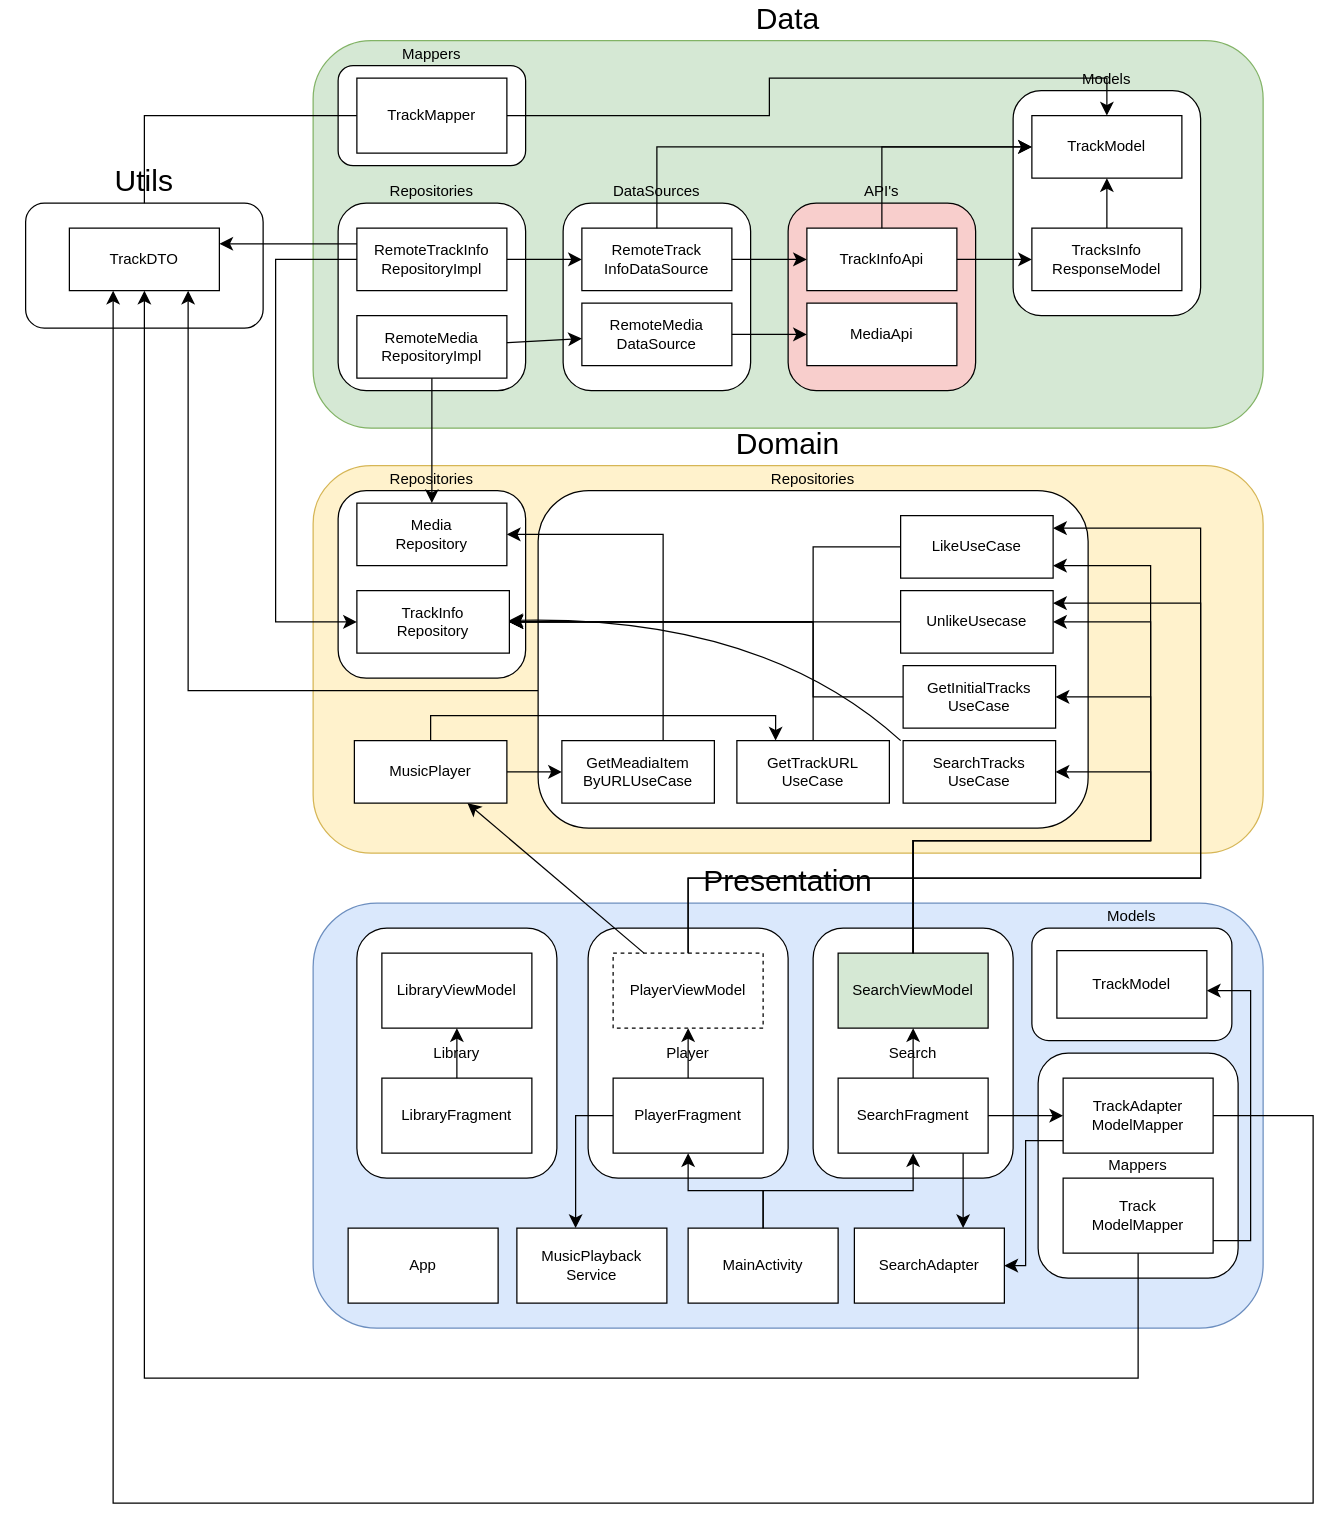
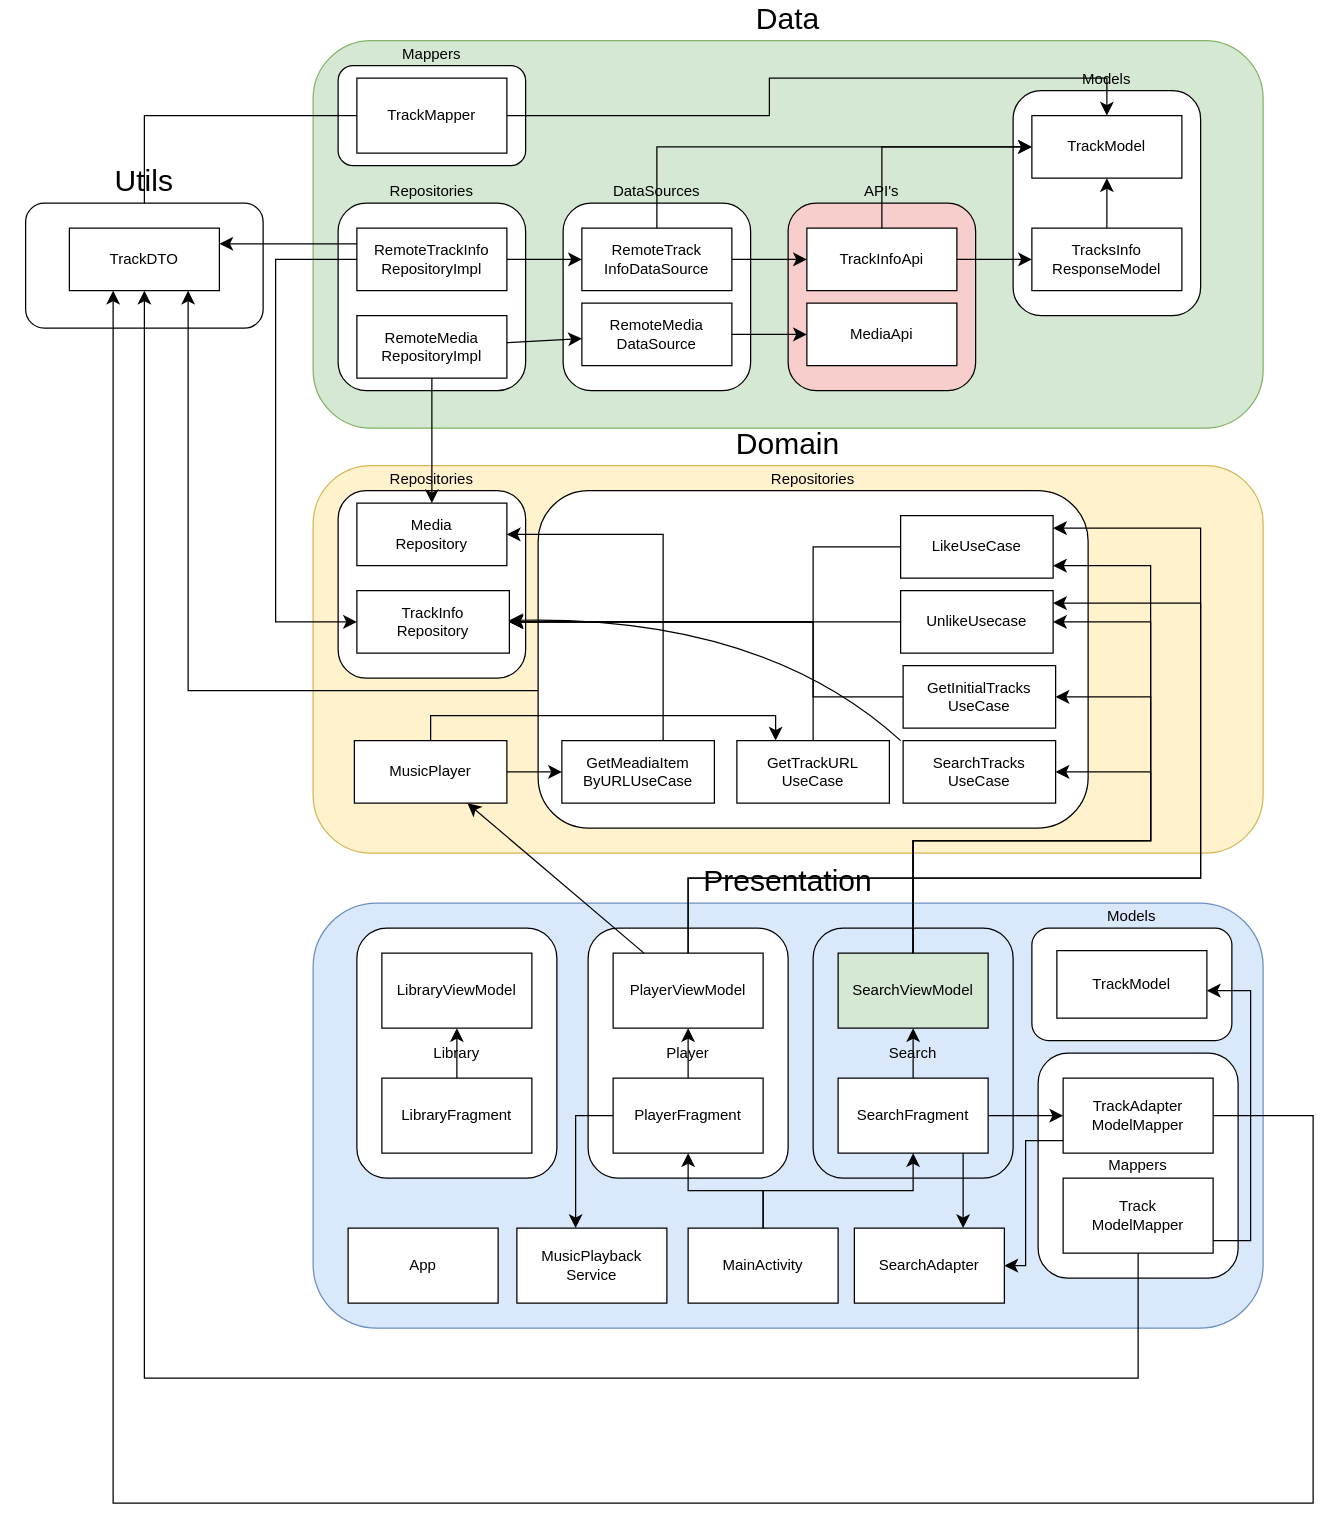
- <mxCell id="66" value="PlayerViewModel" style="rounded=0;whiteSpace=wrap;html=1;container=0;dashed=1;" vertex="1" parent="64"><mxGeometry x="20" y="20" width="120" height="60" as="geometry" /></mxCell>
+ <mxCell id="66" value="PlayerViewModel" style="rounded=0;whiteSpace=wrap;html=1;container=0;" vertex="1" parent="64"><mxGeometry x="20" y="20" width="120" height="60" as="geometry" /></mxCell>
- <mxCell id="70" value="Search" style="rounded=1;whiteSpace=wrap;html=1;container=0;" vertex="1" parent="69"><mxGeometry width="160" height="200" as="geometry" /></mxCell>
+ <mxCell id="70" value="Search" style="rounded=1;whiteSpace=wrap;html=1;container=0;fillColor=#dae8fc;" vertex="1" parent="69"><mxGeometry width="160" height="200" as="geometry" /></mxCell>
